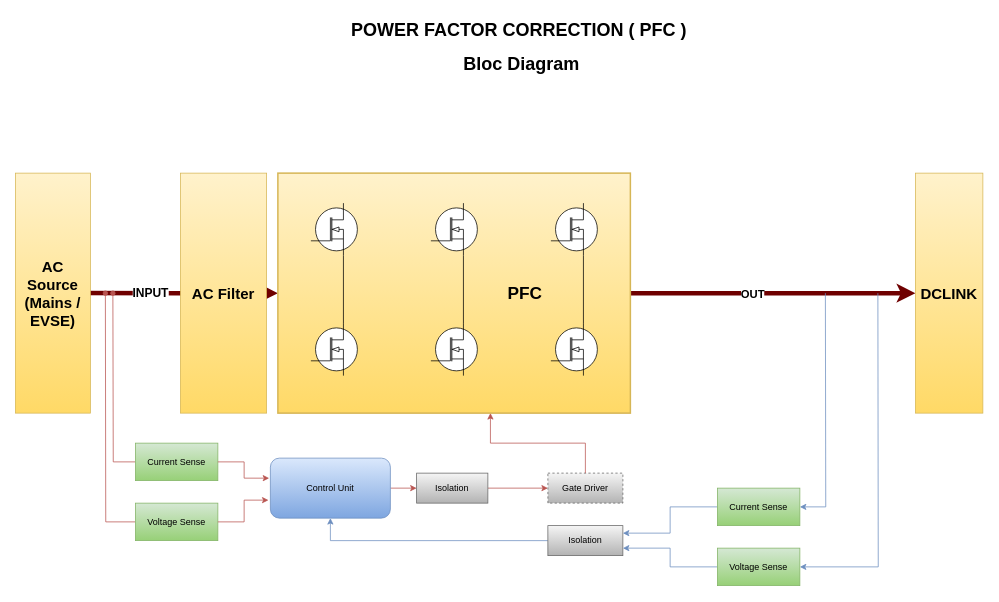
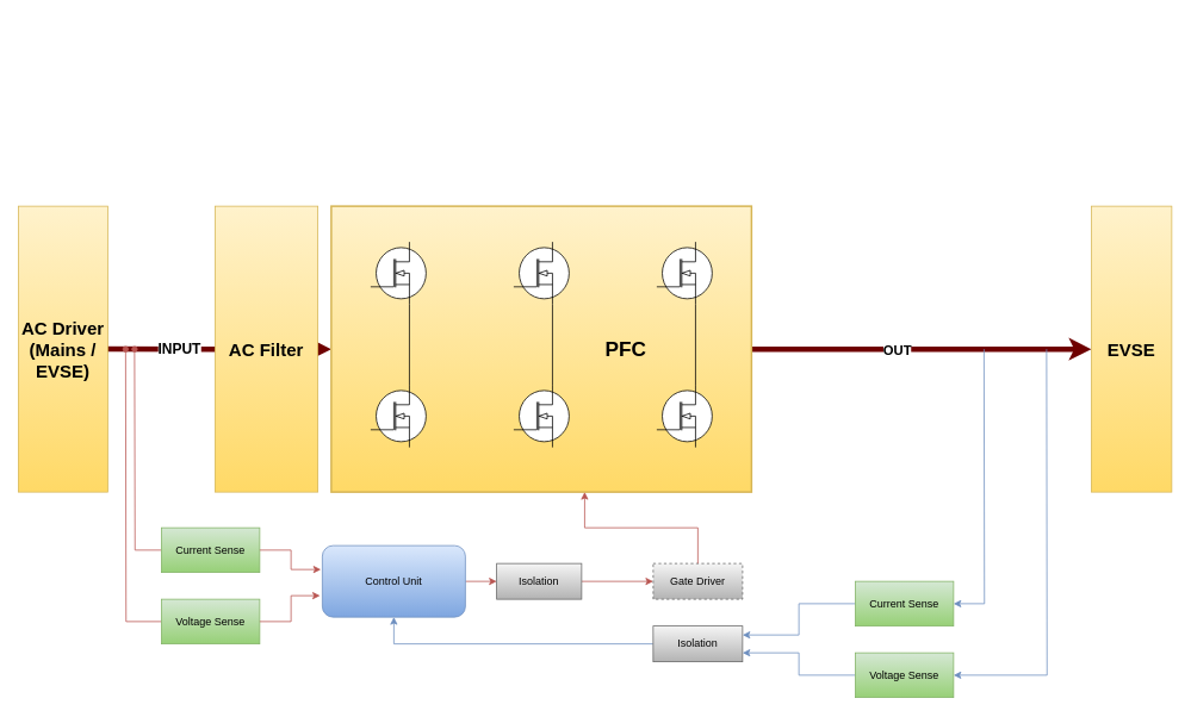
- <mxCell id="10" value="&lt;h1&gt;POWER FACTOR CORRECTION ( PFC )&amp;nbsp;&lt;/h1&gt;&lt;h1&gt;Bloc Diagram&lt;/h1&gt;" style="text;html=1;strokeColor=none;fillColor=none;spacing=5;spacingTop=-20;whiteSpace=wrap;overflow=hidden;rounded=0;align=center;movable=0;resizable=0;rotatable=0;deletable=0;editable=0;locked=1;connectable=0;" parent="1" vertex="1"><mxGeometry x="190" y="20" width="1010" height="100" as="geometry" /></mxCell>
- <mxCell id="20" value="&lt;font style=&quot;font-size: 20px;&quot;&gt;&lt;b&gt;AC Source (Mains / EVSE)&lt;/b&gt;&lt;/font&gt;" style="rounded=0;whiteSpace=wrap;html=1;fillColor=#fff2cc;gradientColor=#ffd966;strokeColor=#d6b656;movable=1;resizable=1;rotatable=1;deletable=1;editable=1;locked=0;connectable=1;" parent="1" vertex="1"><mxGeometry x="20" y="230" width="100" height="320" as="geometry" /></mxCell>
+ <mxCell id="20" value="&lt;font style=&quot;font-size: 20px;&quot;&gt;&lt;b&gt;AC Driver (Mains / EVSE)&lt;/b&gt;&lt;/font&gt;" style="rounded=0;whiteSpace=wrap;html=1;fillColor=#fff2cc;gradientColor=#ffd966;strokeColor=#d6b656;movable=1;resizable=1;rotatable=1;deletable=1;editable=1;locked=0;connectable=1;" parent="1" vertex="1"><mxGeometry x="20" y="230" width="100" height="320" as="geometry" /></mxCell>
- <mxCell id="22" value="&lt;font style=&quot;font-size: 20px;&quot;&gt;&lt;b&gt;DCLINK&lt;/b&gt;&lt;/font&gt;" style="rounded=0;whiteSpace=wrap;html=1;fillColor=#fff2cc;gradientColor=#ffd966;strokeColor=#d6b656;movable=0;resizable=0;rotatable=0;deletable=0;editable=0;locked=1;connectable=0;" parent="1" vertex="1"><mxGeometry x="1220" y="230" width="90" height="320" as="geometry" /></mxCell>
+ <mxCell id="22" value="&lt;font style=&quot;font-size: 20px;&quot;&gt;&lt;b&gt;EVSE&lt;/b&gt;&lt;/font&gt;" style="rounded=0;whiteSpace=wrap;html=1;fillColor=#fff2cc;gradientColor=#ffd966;strokeColor=#d6b656;movable=0;resizable=0;rotatable=0;deletable=0;editable=0;locked=1;connectable=0;" parent="1" vertex="1"><mxGeometry x="1220" y="230" width="90" height="320" as="geometry" /></mxCell>
